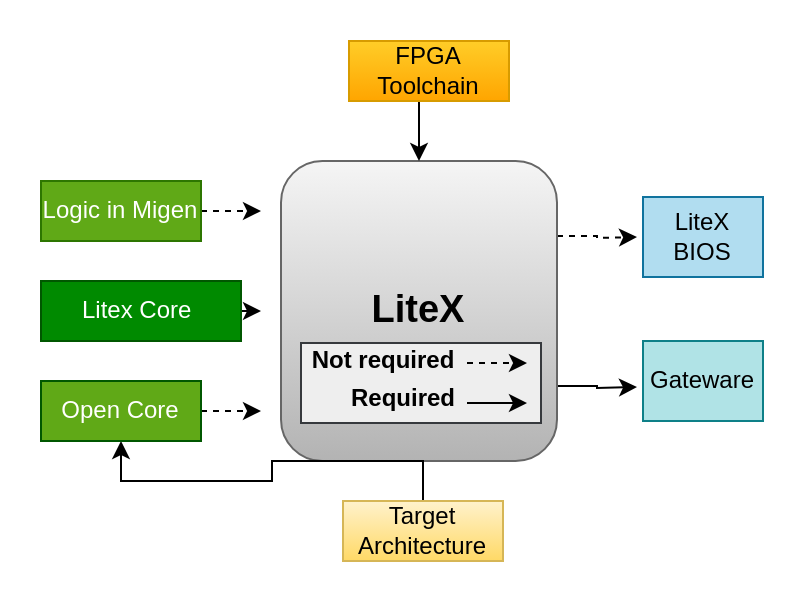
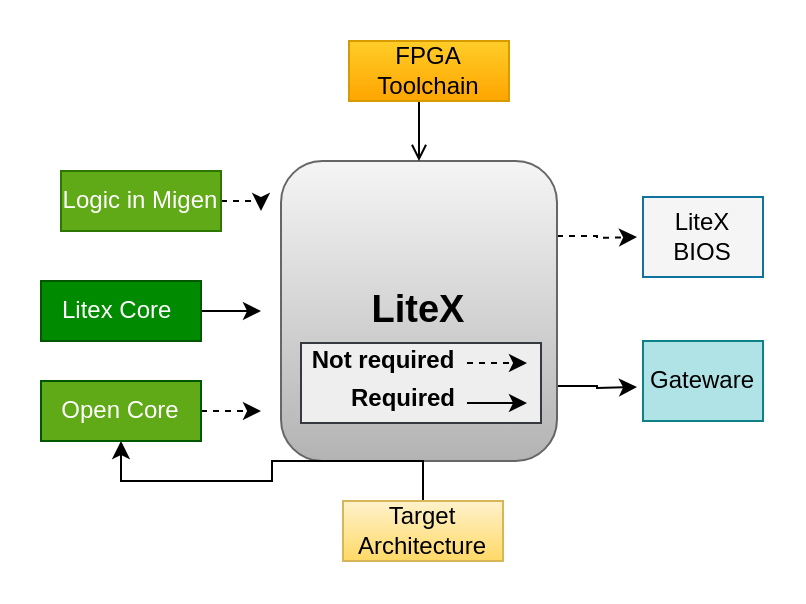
- <mxCell id="6" style="edgeStyle=orthogonalEdgeStyle;rounded=0;orthogonalLoop=1;jettySize=auto;html=1;exitX=0.5;exitY=1;exitDx=0;exitDy=0;entryX=0.5;entryY=0;entryDx=0;entryDy=0;fontSize=12;strokeWidth=1;" edge="1" parent="1" source="7" target="5"><mxGeometry relative="1" as="geometry" /></mxCell>
+ <mxCell id="6" style="edgeStyle=orthogonalEdgeStyle;rounded=0;orthogonalLoop=1;jettySize=auto;html=1;exitX=0.5;exitY=1;exitDx=0;exitDy=0;entryX=0.5;entryY=0;entryDx=0;entryDy=0;fontSize=12;strokeWidth=1;endArrow=open;" edge="1" parent="1" source="7" target="5"><mxGeometry relative="1" as="geometry" /></mxCell>
- <mxCell id="11" value="Logic in Migen" style="rounded=0;whiteSpace=wrap;html=1;fillColor=#60a917;fontColor=#ffffff;strokeColor=#2D7600;" vertex="1" parent="1"><mxGeometry x="20" y="90" width="80" height="30" as="geometry" /></mxCell>
+ <mxCell id="11" value="Logic in Migen" style="rounded=0;whiteSpace=wrap;html=1;fillColor=#60a917;fontColor=#ffffff;strokeColor=#2D7600;" vertex="1" parent="1"><mxGeometry x="30" y="85" width="80" height="30" as="geometry" /></mxCell>
- <mxCell id="17" value="LiteX BIOS" style="rounded=0;whiteSpace=wrap;html=1;fillColor=#b1ddf0;strokeColor=#10739e;" vertex="1" parent="1"><mxGeometry x="321" y="98" width="60" height="40" as="geometry" /></mxCell>
+ <mxCell id="17" value="LiteX BIOS" style="rounded=0;whiteSpace=wrap;html=1;fillColor=#f5f5f5;strokeColor=#10739e;" vertex="1" parent="1"><mxGeometry x="321" y="98" width="60" height="40" as="geometry" /></mxCell>
- <mxCell id="13" value="Litex Core&amp;nbsp;" style="rounded=0;whiteSpace=wrap;html=1;fillColor=#008a00;fontColor=#ffffff;strokeColor=#005700;" vertex="1" parent="1"><mxGeometry x="20" y="140" width="100" height="30" as="geometry" /></mxCell>
+ <mxCell id="13" value="Litex Core&amp;nbsp;" style="rounded=0;whiteSpace=wrap;html=1;fillColor=#008a00;fontColor=#ffffff;strokeColor=#005700;" vertex="1" parent="1"><mxGeometry x="20" y="140" width="80" height="30" as="geometry" /></mxCell>
